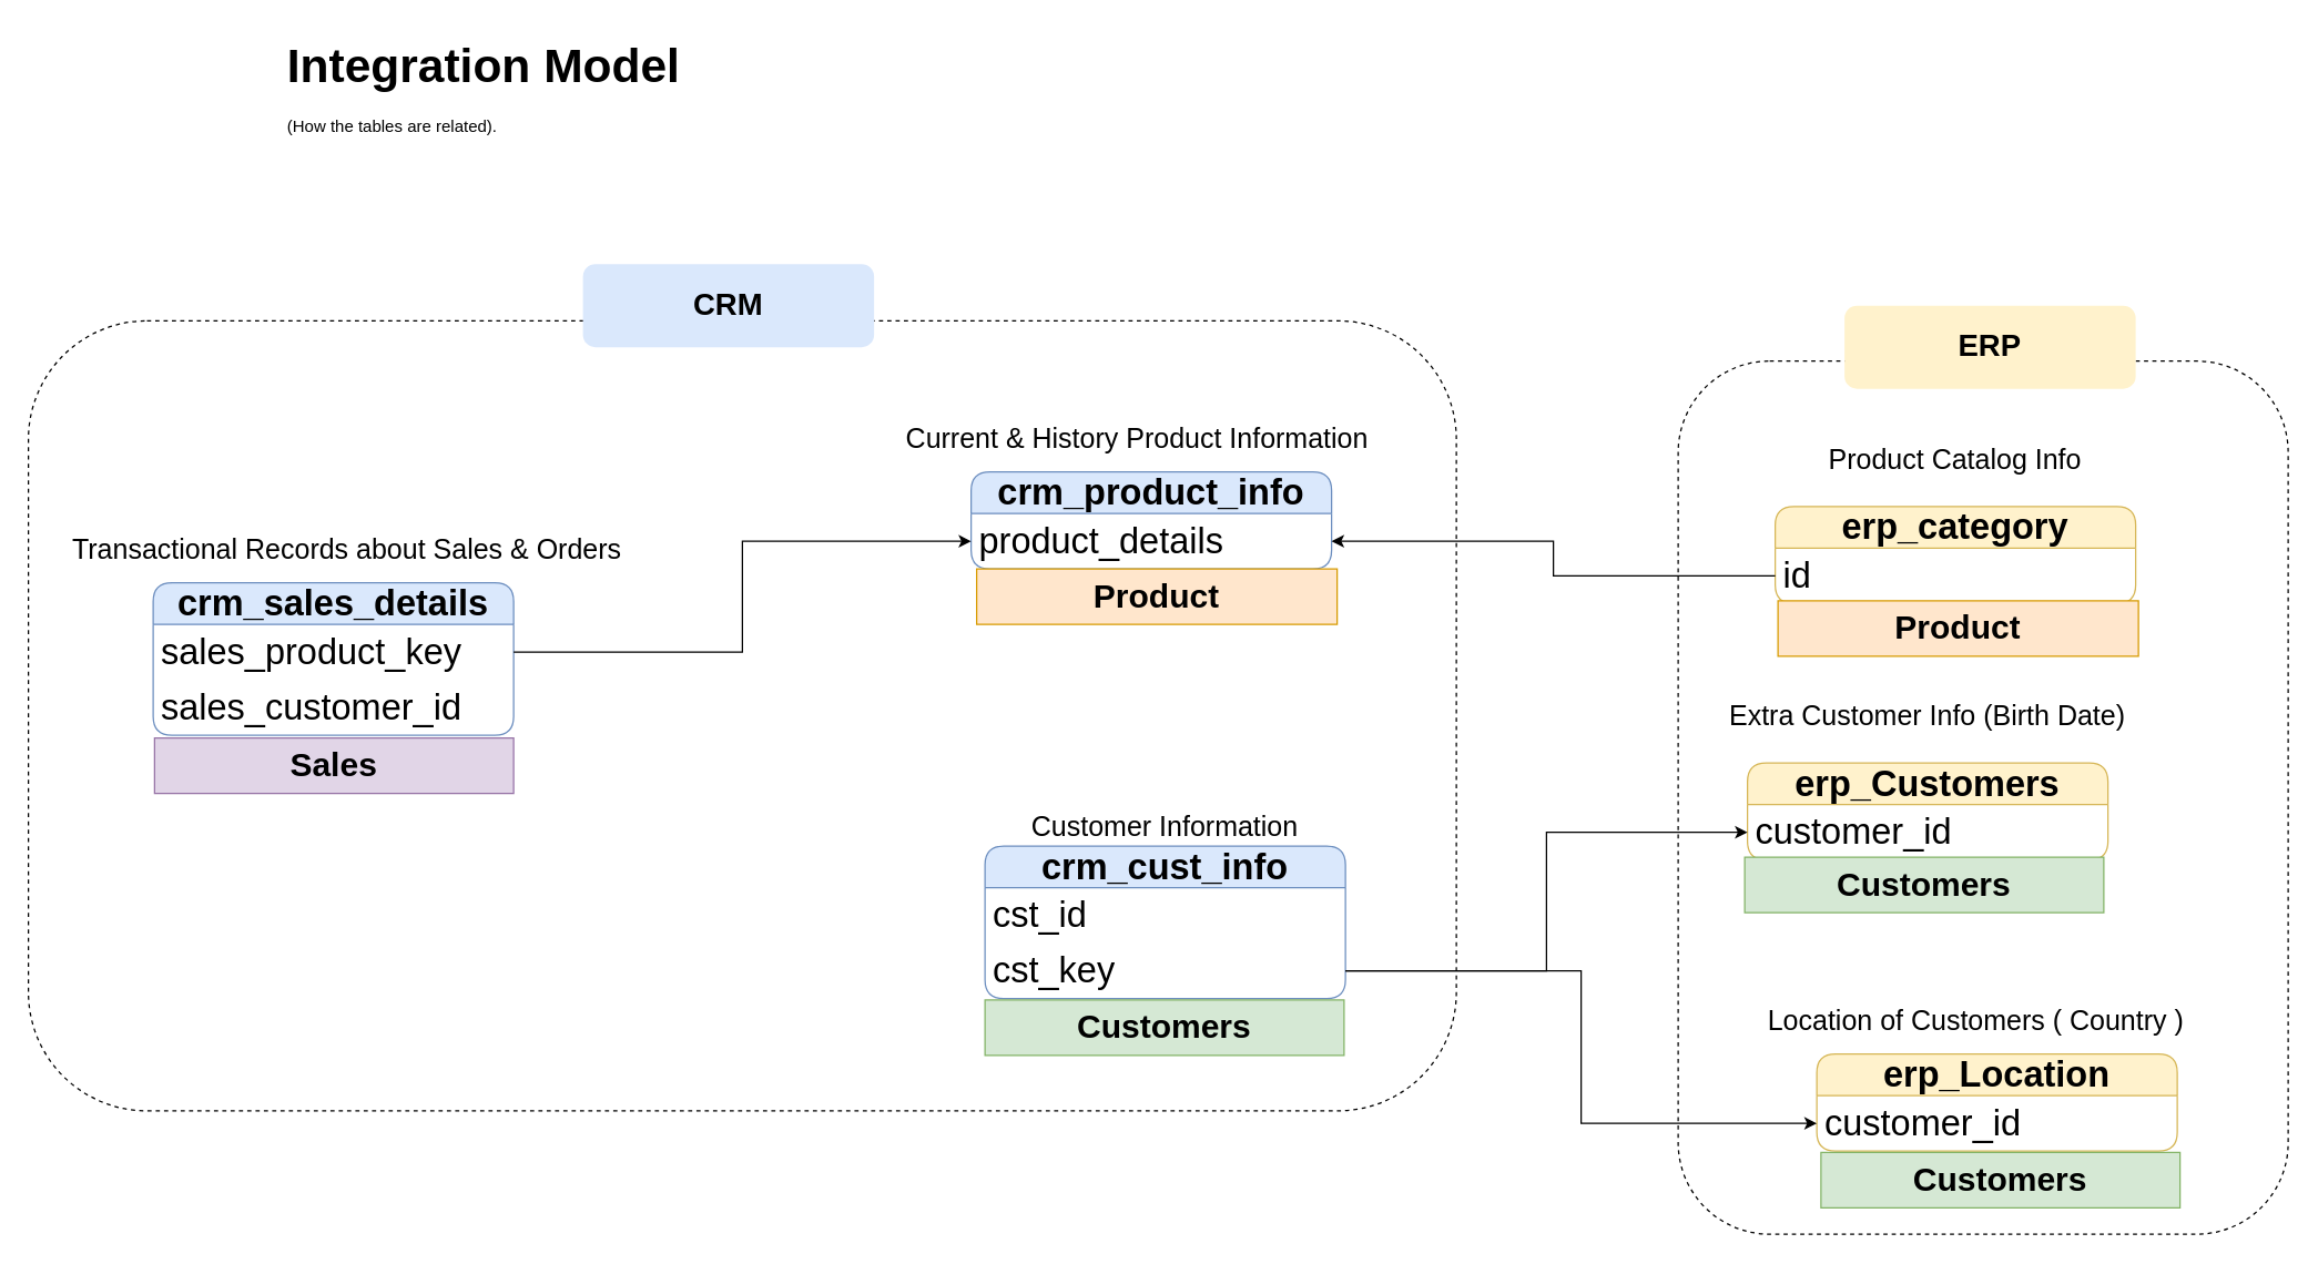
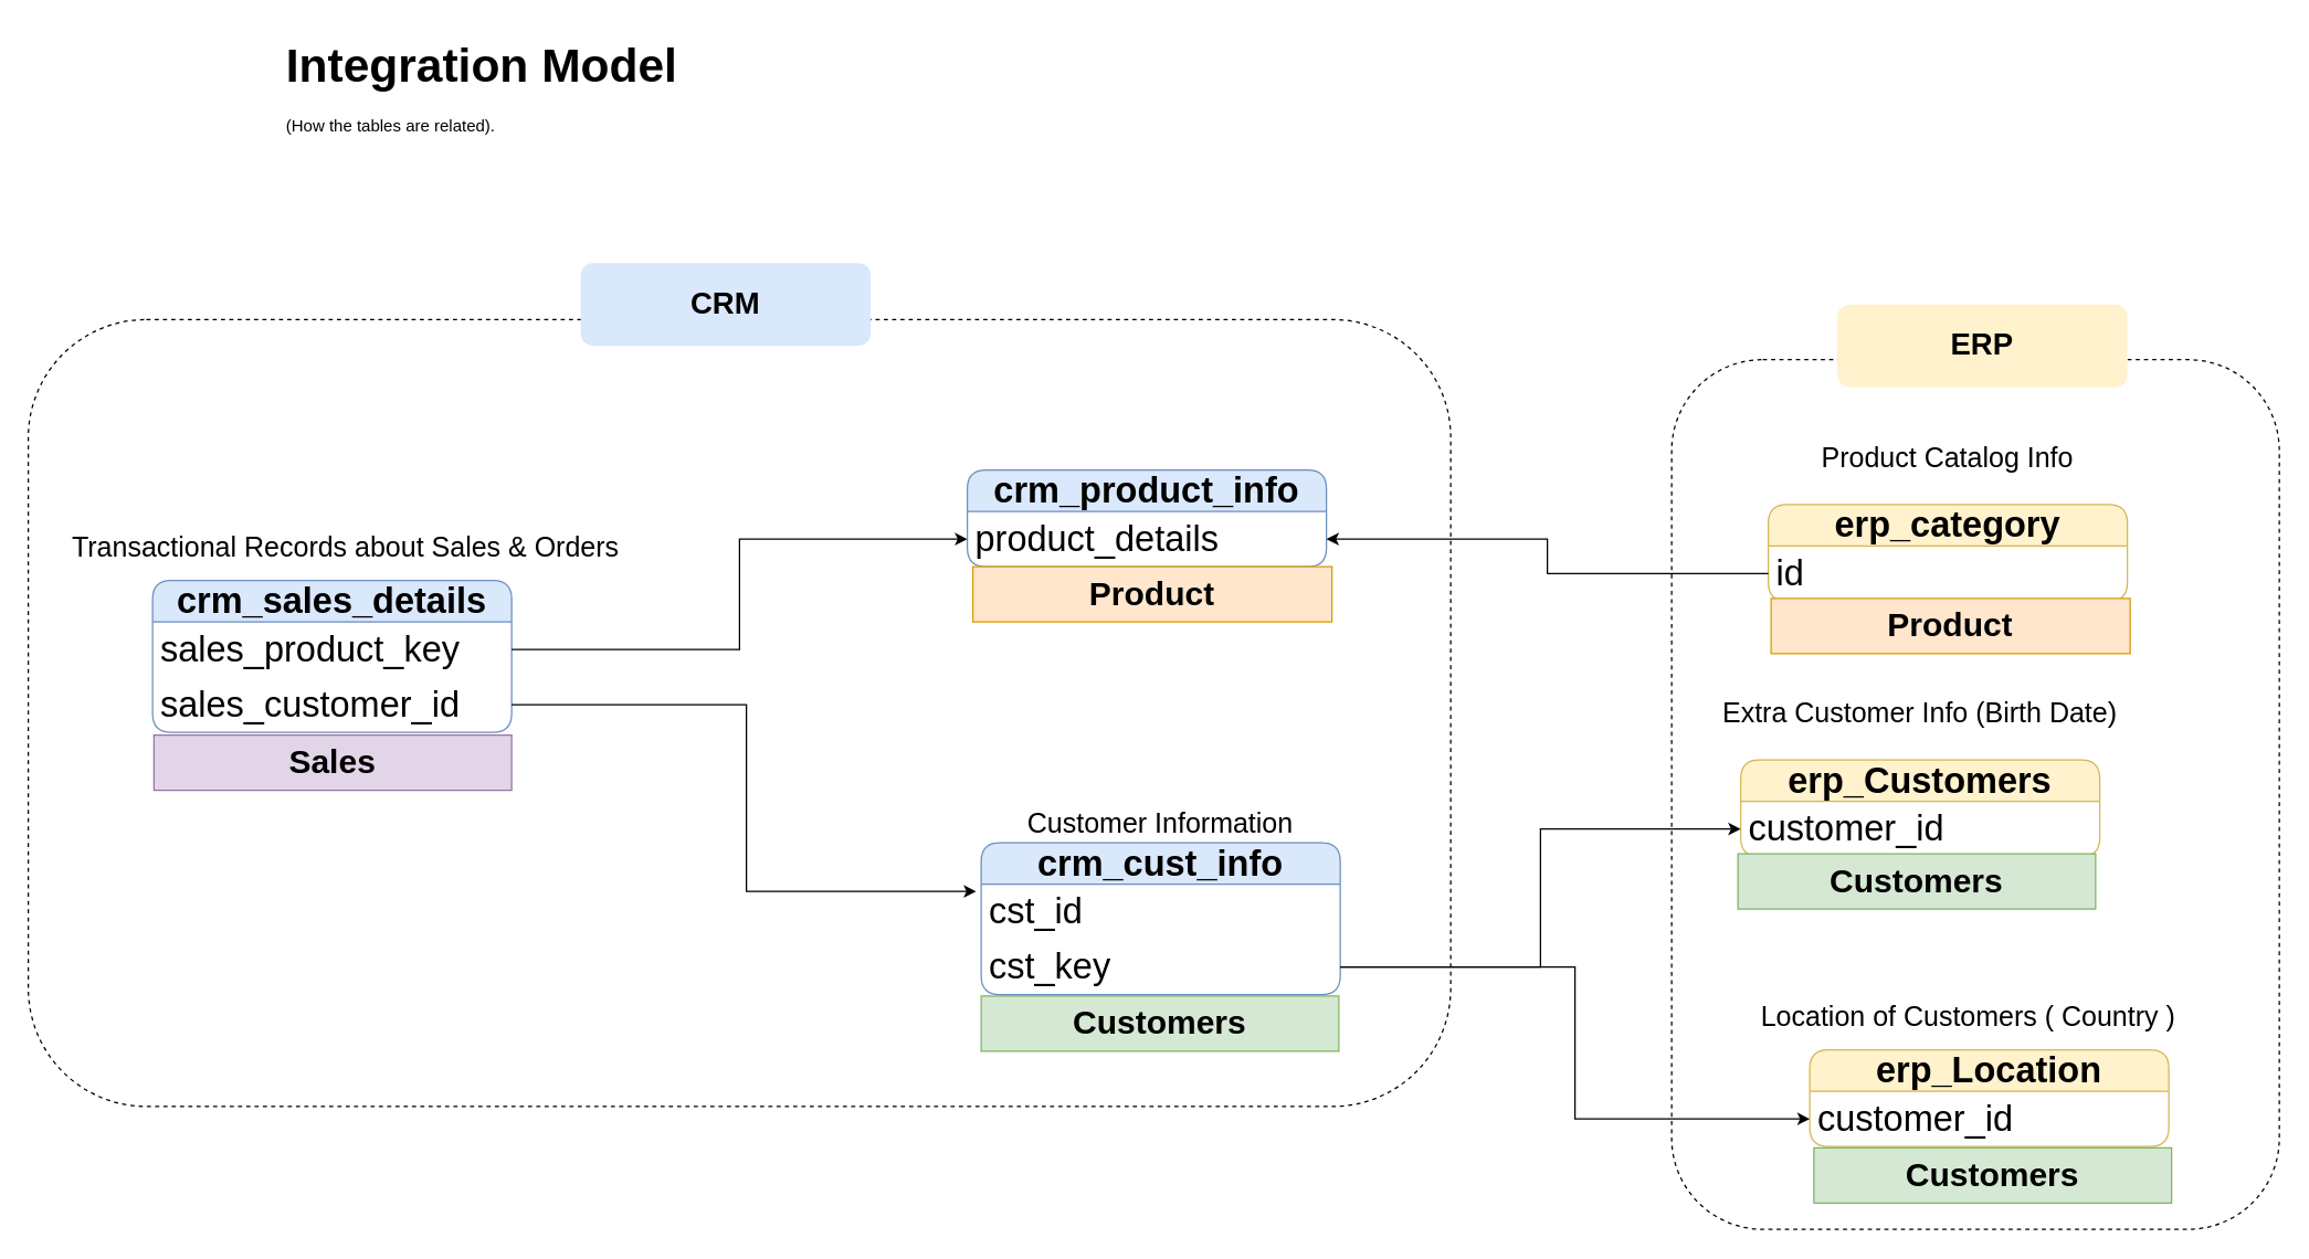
- <mxCell id="11" value="&lt;font style=&quot;font-size: 20px;&quot;&gt;Current &amp;amp; History Product Information&lt;/font&gt;" style="text;html=1;align=center;verticalAlign=middle;whiteSpace=wrap;rounded=0;" parent="1" vertex="1"><mxGeometry x="610" y="300" width="420" height="30" as="geometry" /></mxCell>
+ <mxCell id="17" style="edgeStyle=orthogonalEdgeStyle;rounded=0;orthogonalLoop=1;jettySize=auto;html=1;entryX=-0.014;entryY=0.13;entryDx=0;entryDy=0;entryPerimeter=0;" parent="1" source="14" target="6" edge="1"><mxGeometry relative="1" as="geometry" /></mxCell>
